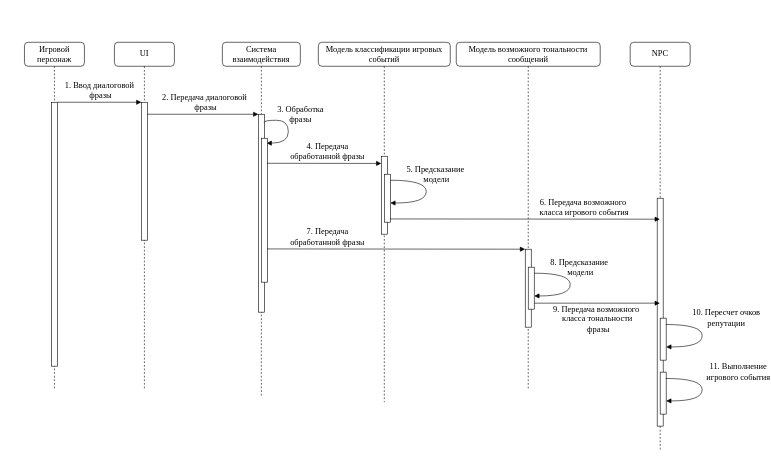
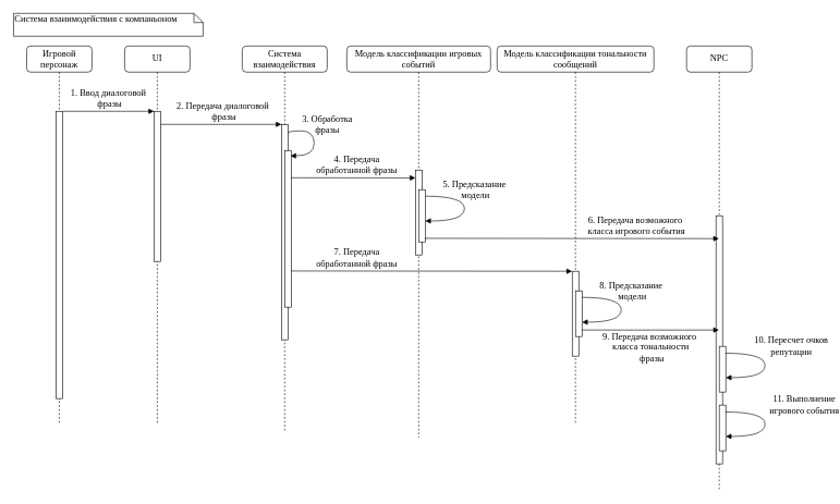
+ <mxCell id="26" value="&lt;font style=&quot;font-size: 14px&quot;&gt;Система взаиимодействия с компаньоном&lt;/font&gt;" style="shape=note;whiteSpace=wrap;html=1;size=14;verticalAlign=top;align=left;spacingTop=-6;rounded=0;shadow=0;comic=0;labelBackgroundColor=none;strokeWidth=1;fontFamily=Verdana;fontSize=12" parent="1" vertex="1"><mxGeometry y="20" width="290" height="35" as="geometry" x="20" /></mxCell>
- <mxCell id="12" value="&lt;font style=&quot;font-size: 14px&quot;&gt;Модель возможного тональности сообщений&lt;/font&gt;" style="shape=umlLifeline;perimeter=lifelinePerimeter;whiteSpace=wrap;html=1;container=1;collapsible=0;recursiveResize=0;outlineConnect=0;rounded=1;shadow=0;comic=0;labelBackgroundColor=none;strokeWidth=1;fontFamily=Verdana;fontSize=12;align=center;" parent="1" vertex="1"><mxGeometry x="760" y="70" width="240" height="580" as="geometry" /></mxCell>
+ <mxCell id="12" value="&lt;font style=&quot;font-size: 14px&quot;&gt;Модель классификации тональности сообщений&lt;/font&gt;" style="shape=umlLifeline;perimeter=lifelinePerimeter;whiteSpace=wrap;html=1;container=1;collapsible=0;recursiveResize=0;outlineConnect=0;rounded=1;shadow=0;comic=0;labelBackgroundColor=none;strokeWidth=1;fontFamily=Verdana;fontSize=12;align=center;" parent="1" vertex="1"><mxGeometry x="760" y="70" width="240" height="580" as="geometry" /></mxCell>
